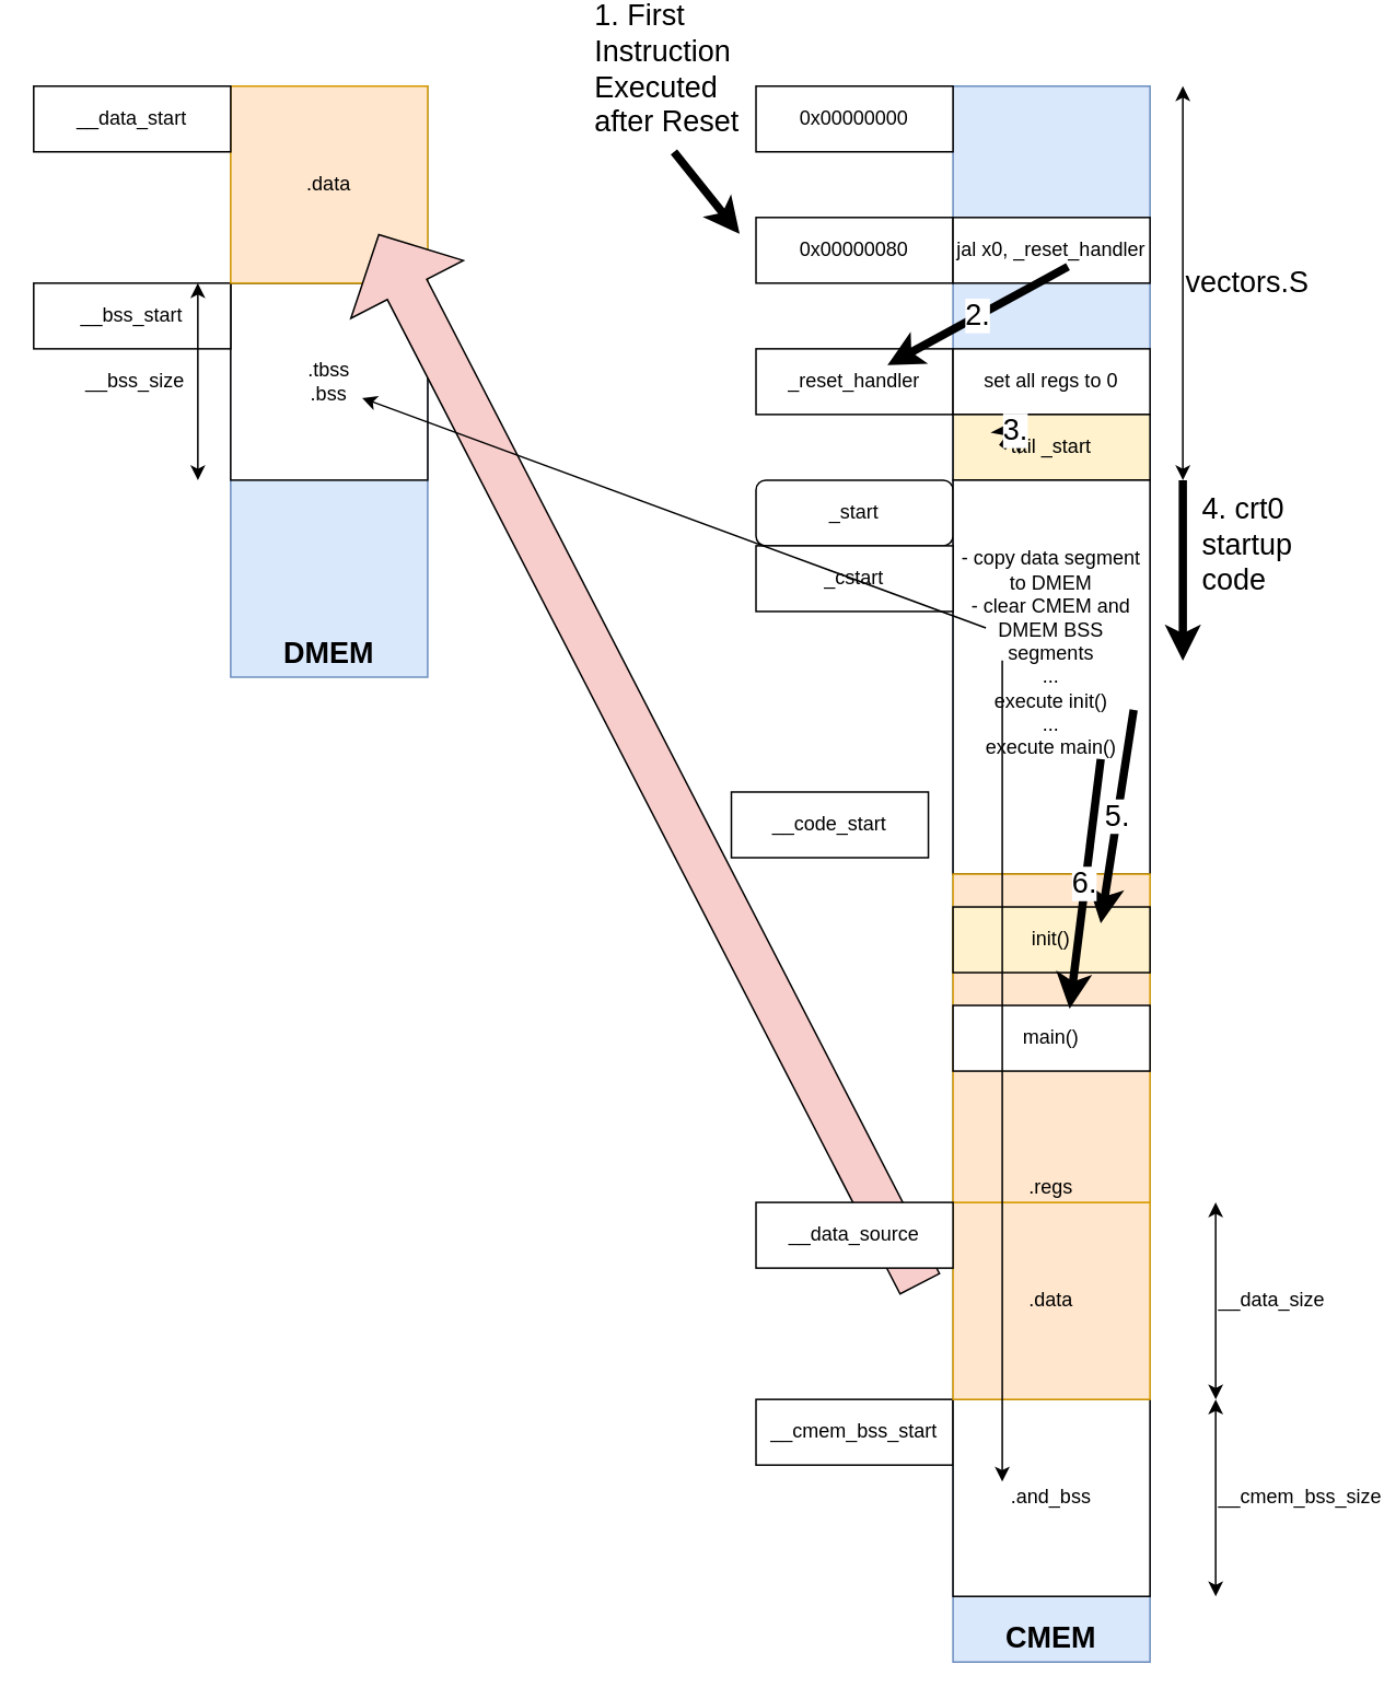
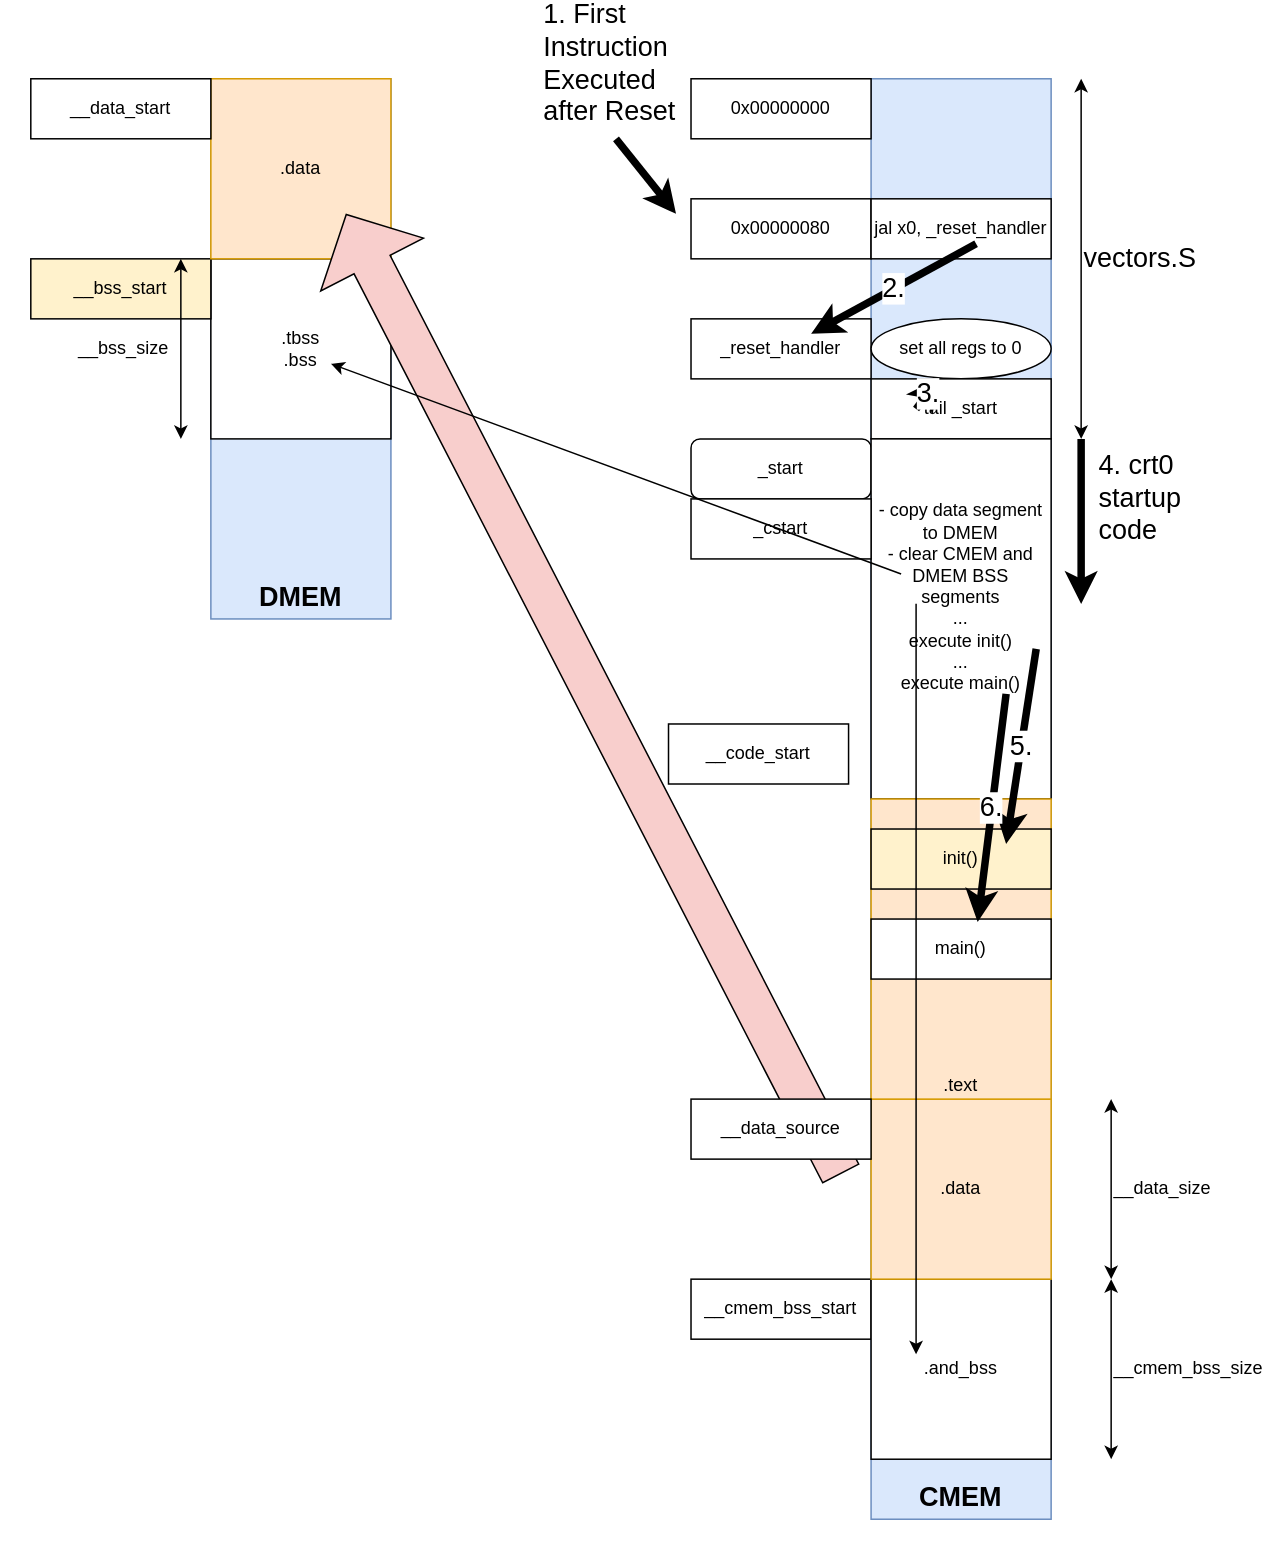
- <mxCell id="19" value="__bss_start" style="rounded=0;whiteSpace=wrap;html=1;" parent="1" vertex="1"><mxGeometry x="20" y="140" width="120" height="40" as="geometry" /></mxCell>
+ <mxCell id="19" value="__bss_start" style="rounded=0;whiteSpace=wrap;html=1;fillColor=#fff2cc;" parent="1" vertex="1"><mxGeometry x="20" y="140" width="120" height="40" as="geometry" /></mxCell>
- <mxCell id="8" value="set all regs to 0" style="rounded=0;whiteSpace=wrap;html=1;" parent="1" vertex="1"><mxGeometry x="580" y="180" width="120" height="40" as="geometry" /></mxCell>
+ <mxCell id="8" value="set all regs to 0" style="ellipse;whiteSpace=wrap;html=1;" parent="1" vertex="1"><mxGeometry x="580" y="180" width="120" height="40" as="geometry" /></mxCell>
- <mxCell id="9" value="tail _start" style="rounded=0;whiteSpace=wrap;html=1;fillColor=#fff2cc;" parent="1" vertex="1"><mxGeometry x="580" y="220" width="120" height="40" as="geometry" /></mxCell>
+ <mxCell id="9" value="tail _start" style="rounded=0;whiteSpace=wrap;html=1;" parent="1" vertex="1"><mxGeometry x="580" y="220" width="120" height="40" as="geometry" /></mxCell>
- <mxCell id="20" value=".regs" style="rounded=0;whiteSpace=wrap;html=1;fillColor=#ffe6cc;strokeColor=#d79b00;verticalAlign=bottom;" parent="1" vertex="1"><mxGeometry x="580" y="500" width="120" height="200" as="geometry" /></mxCell>
+ <mxCell id="20" value=".text" style="rounded=0;whiteSpace=wrap;html=1;fillColor=#ffe6cc;strokeColor=#d79b00;verticalAlign=bottom;" parent="1" vertex="1"><mxGeometry x="580" y="500" width="120" height="200" as="geometry" /></mxCell>
